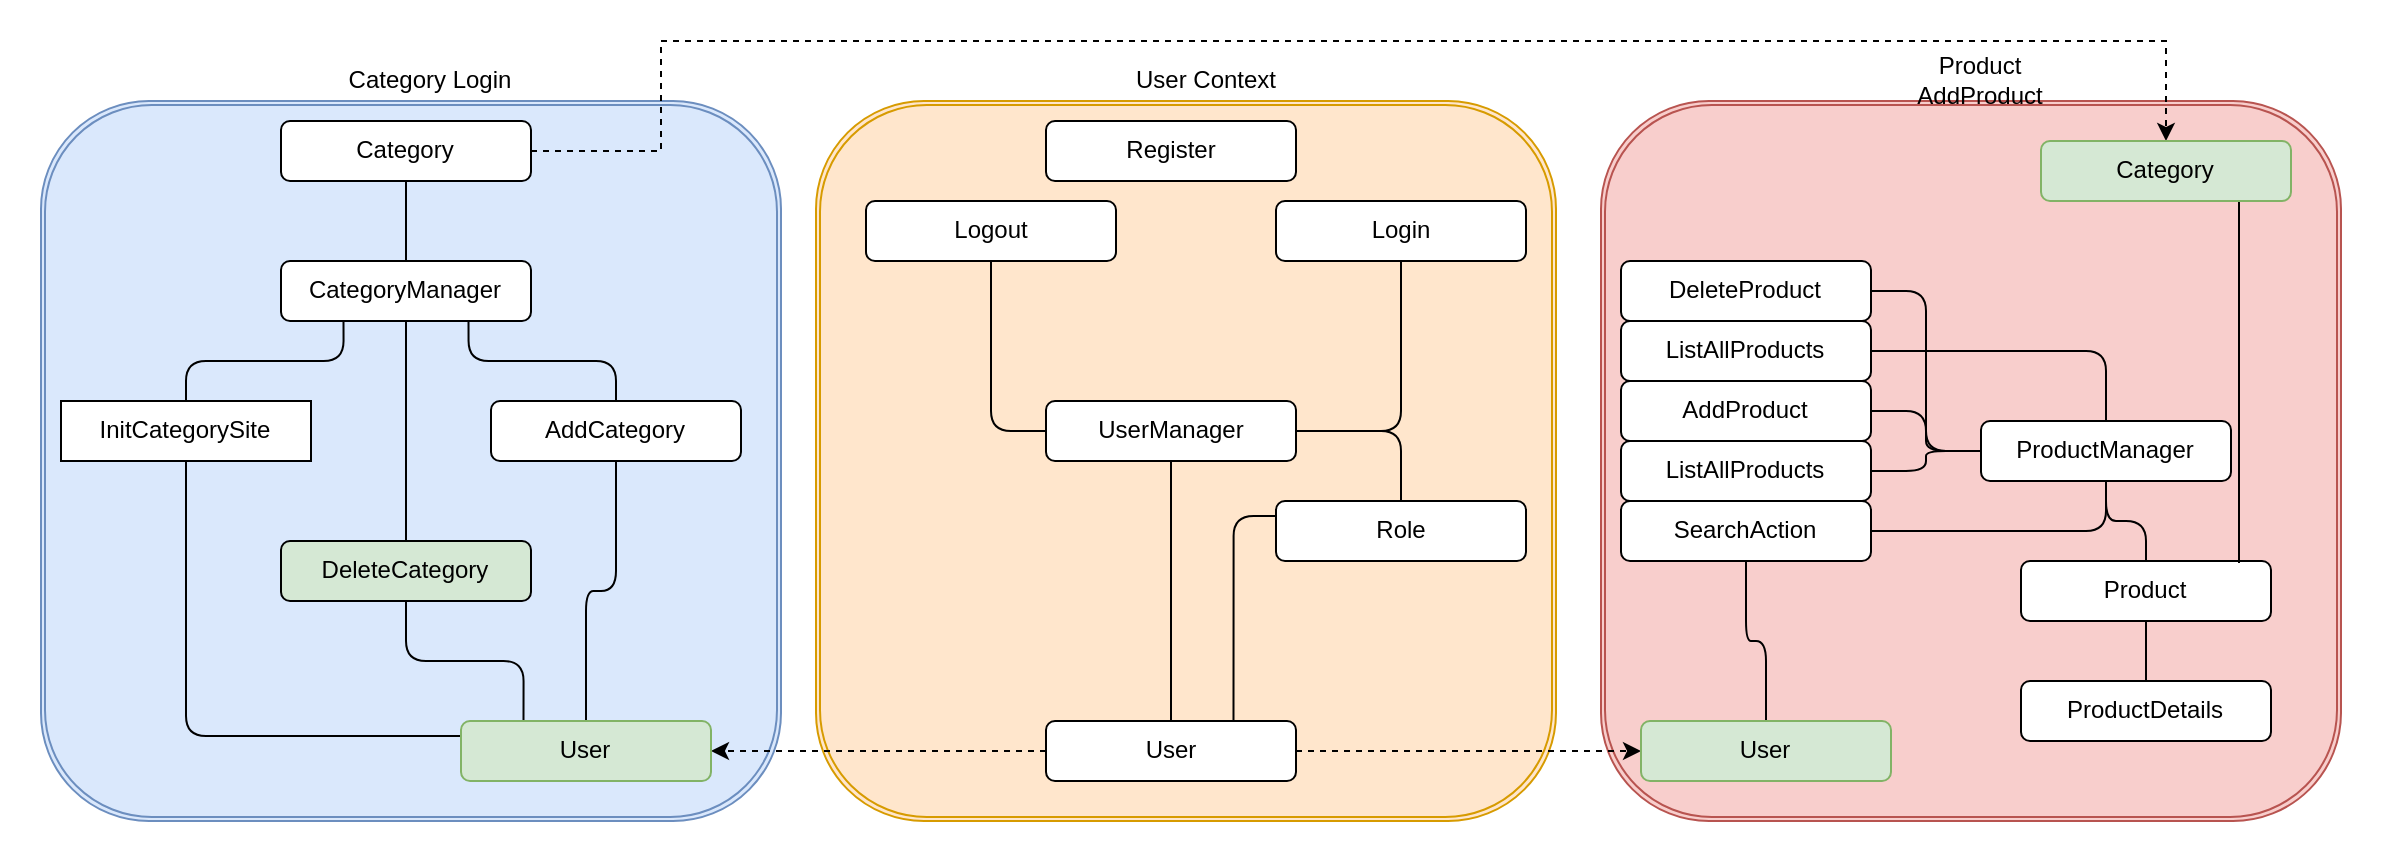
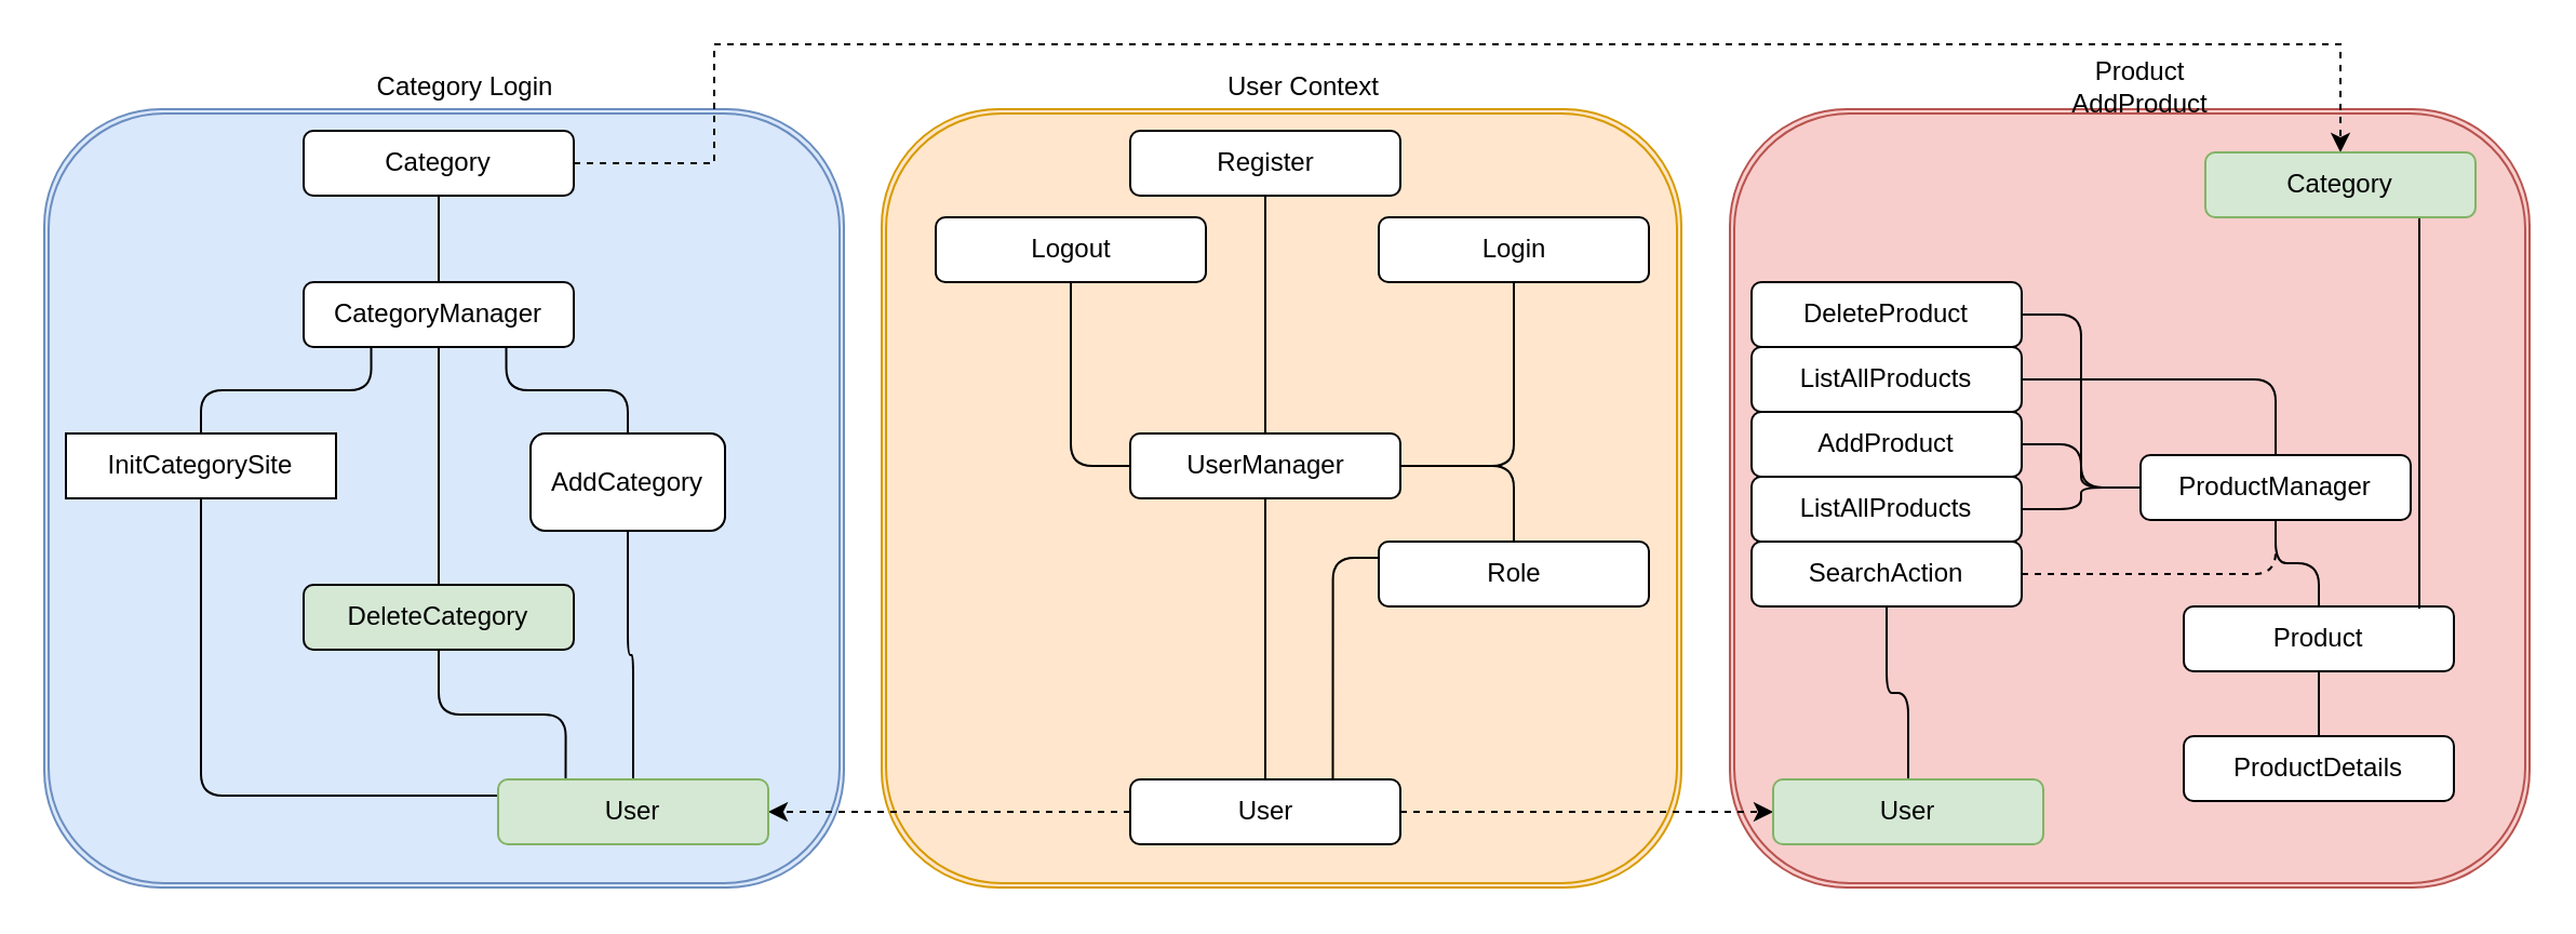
+ <mxCell id="27" style="edgeStyle=orthogonalEdgeStyle;rounded=1;orthogonalLoop=1;jettySize=auto;html=1;exitX=0.5;exitY=0;exitDx=0;exitDy=0;entryX=0.5;entryY=1;entryDx=0;entryDy=0;endArrow=none;endFill=0;" parent="1" source="29" target="44" edge="1"><mxGeometry relative="1" as="geometry" /></mxCell>
- <mxCell id="37" value="AddCategory" style="rounded=1;whiteSpace=wrap;html=1;" parent="1" vertex="1"><mxGeometry x="245" y="200" width="125" height="30" as="geometry" /></mxCell>
+ <mxCell id="37" value="AddCategory" style="rounded=1;whiteSpace=wrap;html=1;" parent="1" vertex="1"><mxGeometry x="245" y="200" width="90" height="45" as="geometry" /></mxCell>
- <mxCell id="45" style="edgeStyle=orthogonalEdgeStyle;rounded=1;orthogonalLoop=1;jettySize=auto;html=1;exitX=1;exitY=0.5;exitDx=0;exitDy=0;endArrow=none;endFill=0;" parent="1" source="46" target="14" edge="1"><mxGeometry relative="1" as="geometry"><mxPoint x="980" y="290" as="targetPoint" /></mxGeometry></mxCell>
+ <mxCell id="45" style="edgeStyle=orthogonalEdgeStyle;rounded=1;orthogonalLoop=1;jettySize=auto;html=1;exitX=1;exitY=0.5;exitDx=0;exitDy=0;endArrow=none;endFill=0;dashed=1;" parent="1" source="46" target="14" edge="1"><mxGeometry relative="1" as="geometry"><mxPoint x="980" y="290" as="targetPoint" /></mxGeometry></mxCell>
